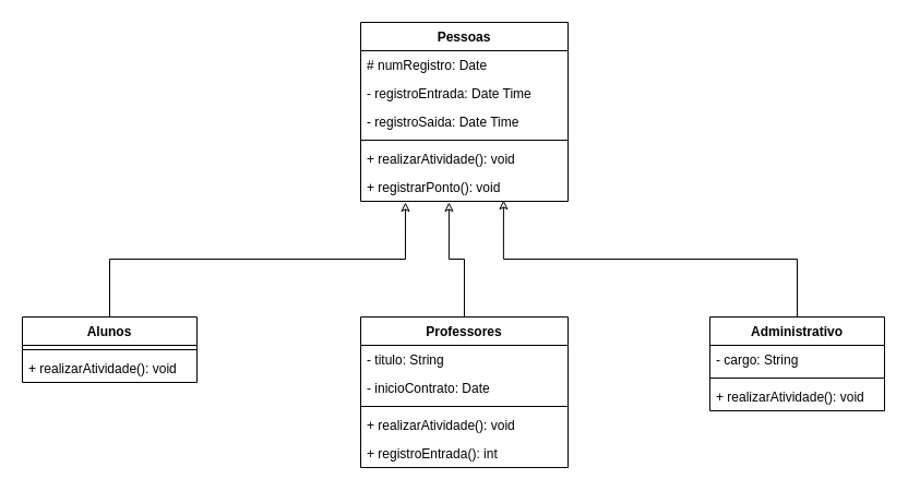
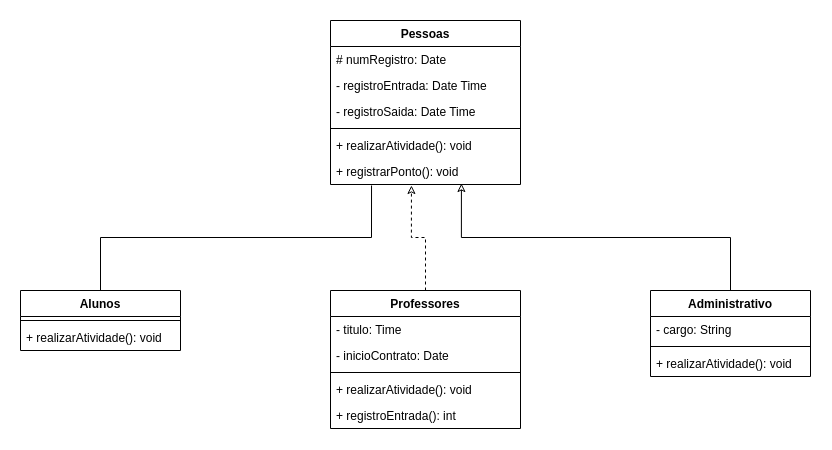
- <mxCell id="14" style="edgeStyle=orthogonalEdgeStyle;rounded=0;orthogonalLoop=1;jettySize=auto;html=1;entryX=0.216;entryY=1.038;entryDx=0;entryDy=0;entryPerimeter=0;endArrow=classic;endFill=0;" edge="1" parent="1" source="15" target="24"><mxGeometry relative="1" as="geometry" /></mxCell>
+ <mxCell id="14" style="edgeStyle=orthogonalEdgeStyle;rounded=0;orthogonalLoop=1;jettySize=auto;html=1;entryX=0.216;entryY=1.038;entryDx=0;entryDy=0;entryPerimeter=0;endArrow=none;endFill=0;" edge="1" parent="1" source="15" target="24"><mxGeometry relative="1" as="geometry" /></mxCell>
- <mxCell id="2" style="edgeStyle=orthogonalEdgeStyle;rounded=0;orthogonalLoop=1;jettySize=auto;html=1;entryX=0.426;entryY=1.038;entryDx=0;entryDy=0;entryPerimeter=0;endArrow=classic;endFill=0;" edge="1" parent="1" source="3" target="24"><mxGeometry relative="1" as="geometry" /></mxCell>
+ <mxCell id="2" style="edgeStyle=orthogonalEdgeStyle;rounded=0;orthogonalLoop=1;jettySize=auto;html=1;entryX=0.426;entryY=1.038;entryDx=0;entryDy=0;entryPerimeter=0;endArrow=classic;endFill=0;dashed=1;" edge="1" parent="1" source="3" target="24"><mxGeometry relative="1" as="geometry" /></mxCell>
- <mxCell id="4" value="- titulo: String" style="text;strokeColor=none;fillColor=none;align=left;verticalAlign=top;spacingLeft=4;spacingRight=4;overflow=hidden;rotatable=0;points=[[0,0.5],[1,0.5]];portConstraint=eastwest;" vertex="1" parent="3"><mxGeometry y="26" width="190" height="26" as="geometry" /></mxCell>
+ <mxCell id="4" value="- titulo: Time" style="text;strokeColor=none;fillColor=none;align=left;verticalAlign=top;spacingLeft=4;spacingRight=4;overflow=hidden;rotatable=0;points=[[0,0.5],[1,0.5]];portConstraint=eastwest;" vertex="1" parent="3"><mxGeometry y="26" width="190" height="26" as="geometry" /></mxCell>
